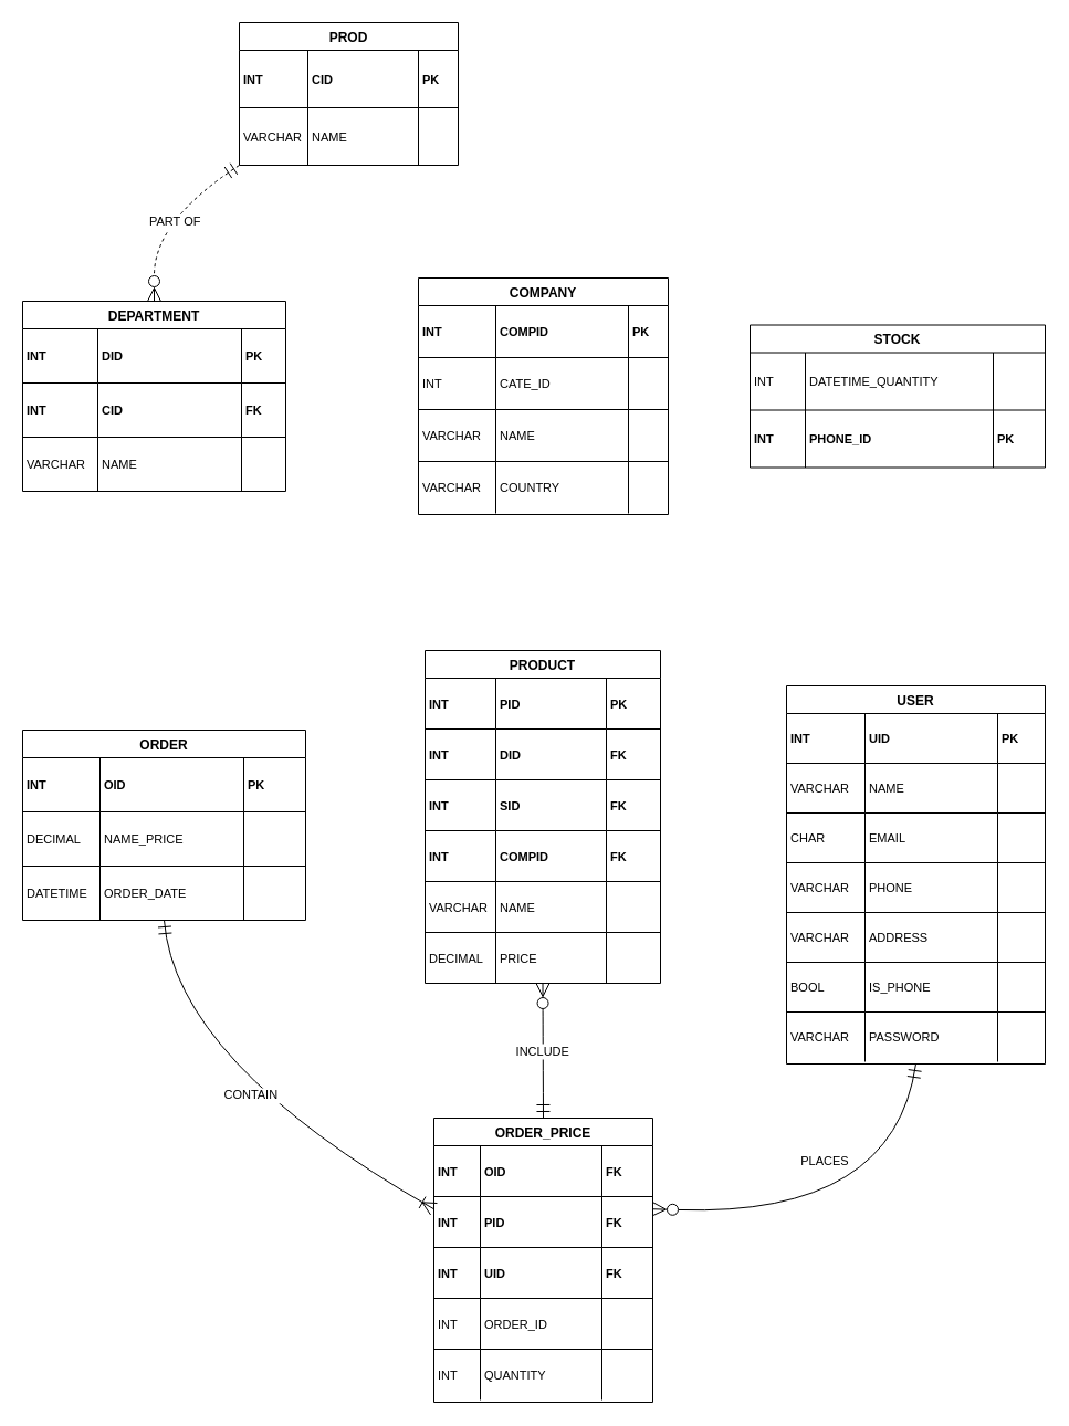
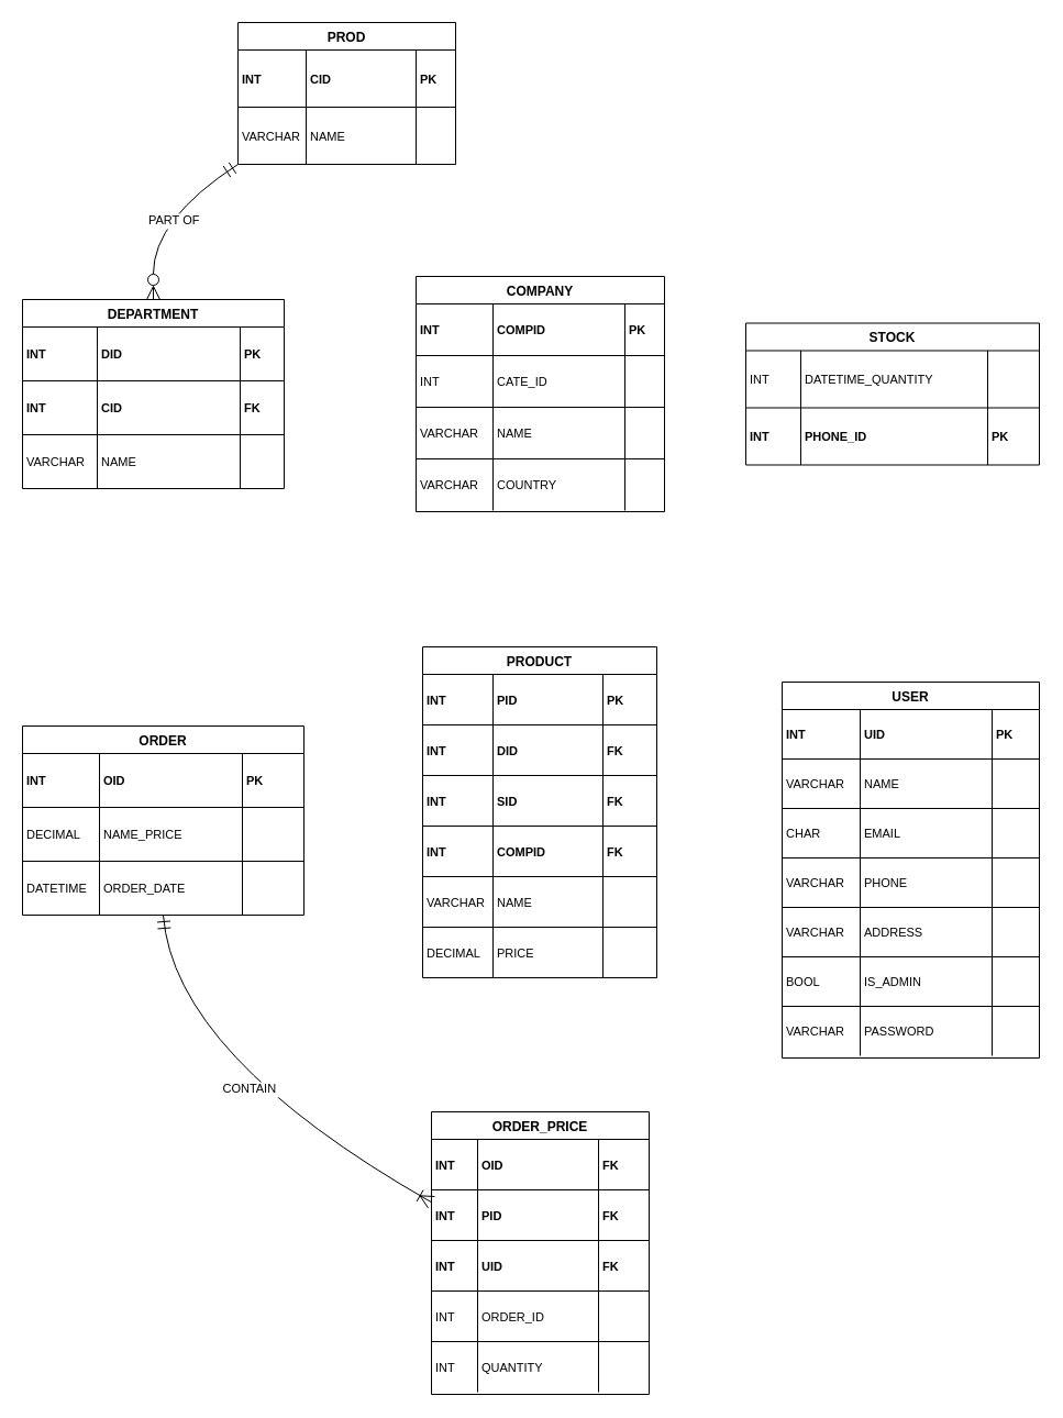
- <mxCell id="138" value="PART OF" style="curved=1;startArrow=ERmandOne;startSize=10;endArrow=ERzeroToMany;endSize=10;exitX=0;exitY=1;entryX=0.5;entryY=0;rounded=0;endFill=0;strokeColor=light-dark(#000000,#FFFFFF);dashed=1;" parent="1" source="2" target="28" edge="1"><mxGeometry x="-0.073" y="11" relative="1" as="geometry"><Array as="points"><mxPoint x="139" y="199" /></Array><mxPoint as="offset" /></mxGeometry></mxCell>
+ <mxCell id="138" value="PART OF" style="curved=1;startArrow=ERmandOne;startSize=10;;endArrow=ERzeroToMany;endSize=10;;exitX=0;exitY=1;entryX=0.5;entryY=0;rounded=0;endFill=0;strokeColor=light-dark(#000000,#FFFFFF);" parent="1" source="2" target="28" edge="1"><mxGeometry x="-0.073" y="11" relative="1" as="geometry"><Array as="points"><mxPoint x="139" y="199" /></Array><mxPoint as="offset" /></mxGeometry></mxCell>
- <mxCell id="132" value="IS_PHONE" style="shape=partialRectangle;connectable=0;fillColor=none;top=0;left=0;bottom=0;right=0;align=left;spacingLeft=2;overflow=hidden;fontSize=11;strokeColor=light-dark(#000000,#FFFFFF);" parent="130" vertex="1"><mxGeometry x="71" width="120" height="45" as="geometry"><mxRectangle width="120" height="45" as="alternateBounds" /></mxGeometry></mxCell>
+ <mxCell id="132" value="IS_ADMIN" style="shape=partialRectangle;connectable=0;fillColor=none;top=0;left=0;bottom=0;right=0;align=left;spacingLeft=2;overflow=hidden;fontSize=11;strokeColor=light-dark(#000000,#FFFFFF);" parent="130" vertex="1"><mxGeometry x="71" width="120" height="45" as="geometry"><mxRectangle width="120" height="45" as="alternateBounds" /></mxGeometry></mxCell>
- <mxCell id="140" value="INCLUDE" style="curved=1;startArrow=ERzeroToMany;startSize=10;;endArrow=ERmandOne;endSize=10;;exitX=0.5;exitY=1;entryX=0.5;entryY=0;rounded=0;startFill=0;strokeColor=light-dark(#000000,#FFFFFF);" parent="1" source="75" target="54" edge="1"><mxGeometry relative="1" as="geometry"><Array as="points" /></mxGeometry></mxCell>
- <mxCell id="141" value="PLACES" style="curved=1;startArrow=ERmandOne;startSize=10;;endArrow=ERzeroToMany;endSize=10;;exitX=0.5;exitY=1;entryX=1;entryY=0.32;rounded=0;endFill=0;startFill=0;strokeColor=light-dark(#000000,#FFFFFF);" parent="1" source="109" target="54" edge="1"><mxGeometry x="0.137" y="-49" relative="1" as="geometry"><Array as="points"><mxPoint x="808" y="1100" /></Array><mxPoint as="offset" /></mxGeometry></mxCell>
